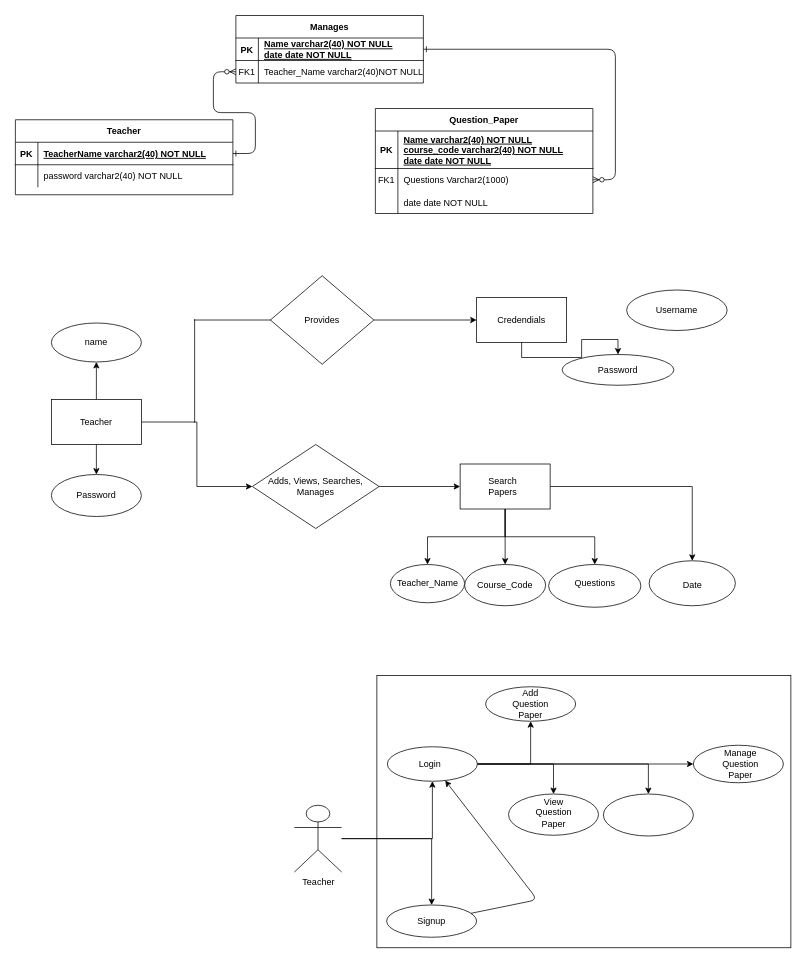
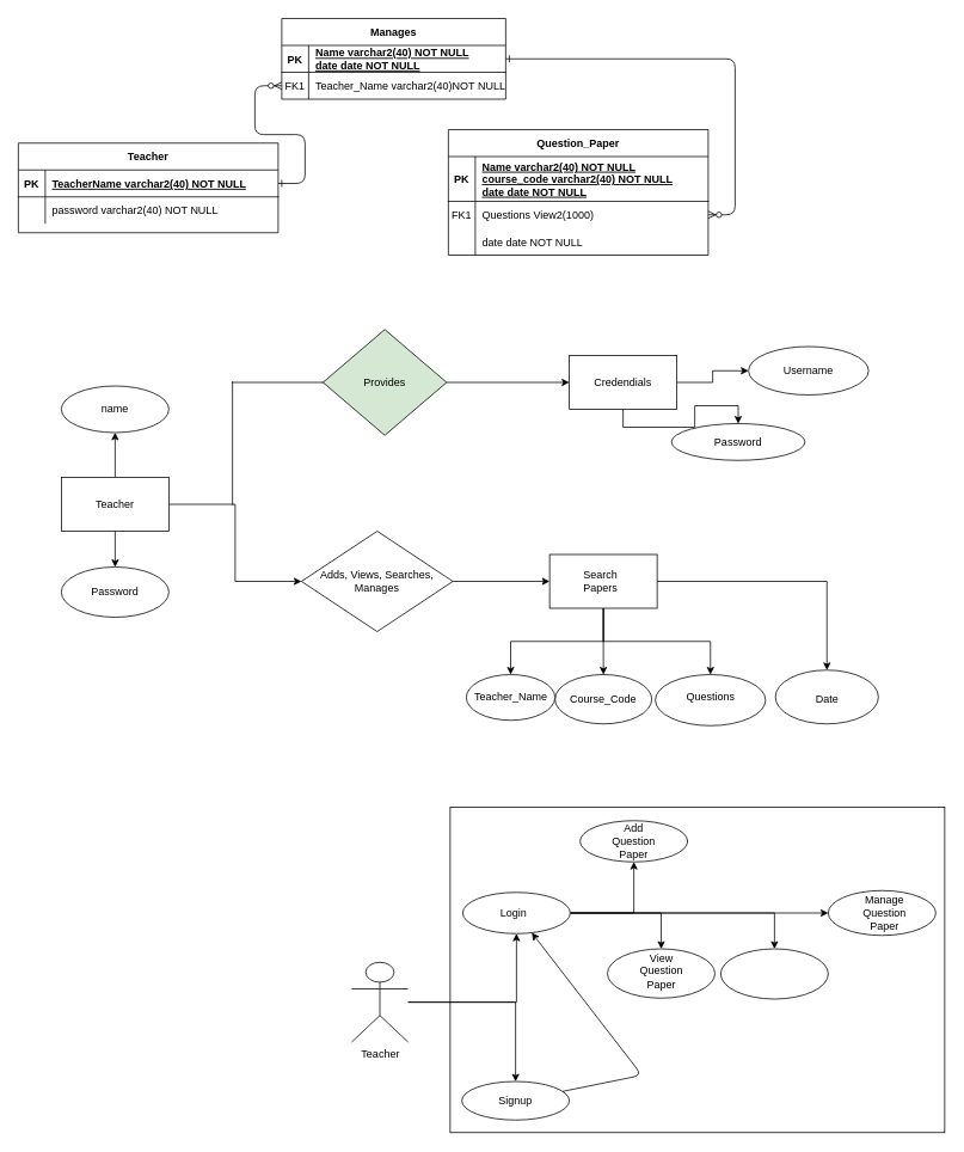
- <mxCell id="17" value="Questions Varchar2(1000) " style="shape=partialRectangle;overflow=hidden;connectable=0;fillColor=none;top=0;left=0;bottom=0;right=0;align=left;spacingLeft=6;" parent="15" vertex="1"><mxGeometry x="30" width="260" height="30" as="geometry" /></mxCell>
+ <mxCell id="17" value="Questions View2(1000) " style="shape=partialRectangle;overflow=hidden;connectable=0;fillColor=none;top=0;left=0;bottom=0;right=0;align=left;spacingLeft=6;" parent="15" vertex="1"><mxGeometry x="30" width="260" height="30" as="geometry" /></mxCell>
+ <mxCell id="43" value="" style="edgeStyle=orthogonalEdgeStyle;rounded=0;orthogonalLoop=1;jettySize=auto;html=1;" edge="1" parent="1" source="45" target="52"><mxGeometry relative="1" as="geometry" /></mxCell>
- <mxCell id="35" value="Provides" style="rhombus;whiteSpace=wrap;html=1;" vertex="1" parent="1"><mxGeometry x="360" y="367" width="138" height="118" as="geometry" /></mxCell>
+ <mxCell id="35" value="Provides" style="rhombus;whiteSpace=wrap;html=1;fillColor=#d5e8d4;" vertex="1" parent="1"><mxGeometry x="360" y="367" width="138" height="118" as="geometry" /></mxCell>
